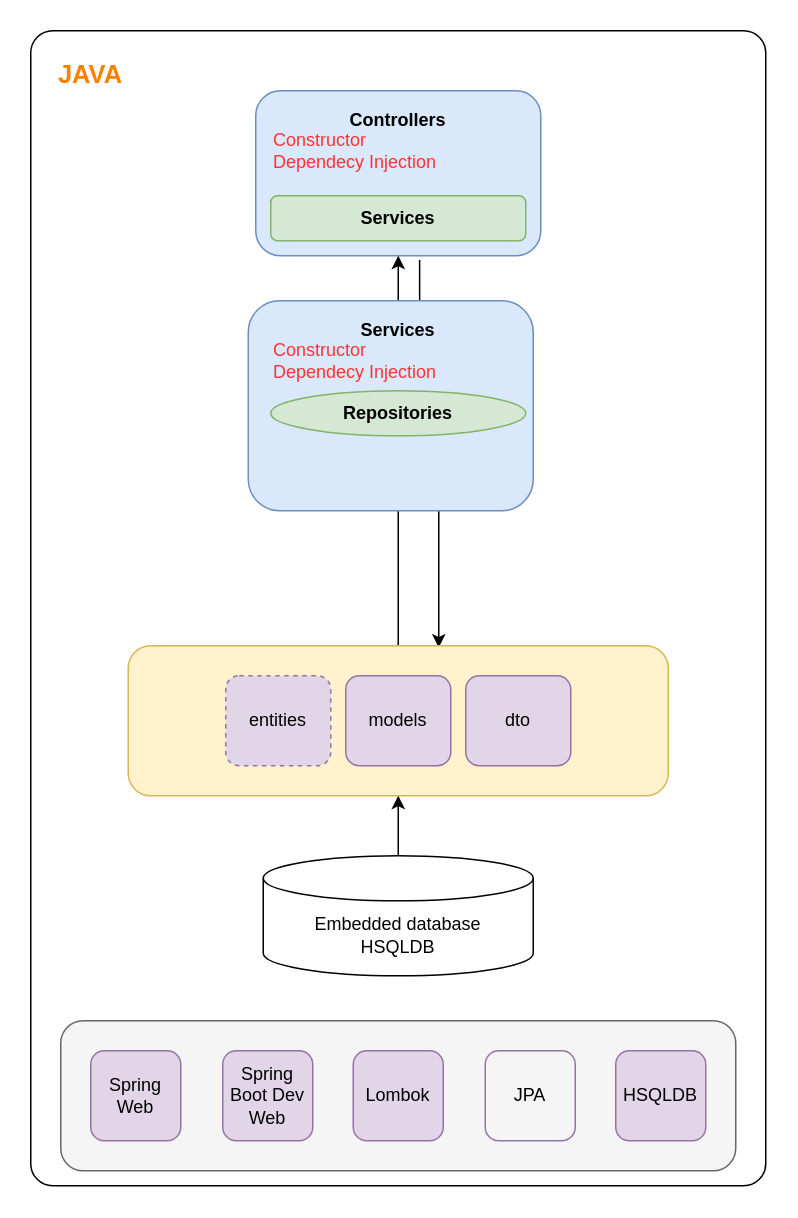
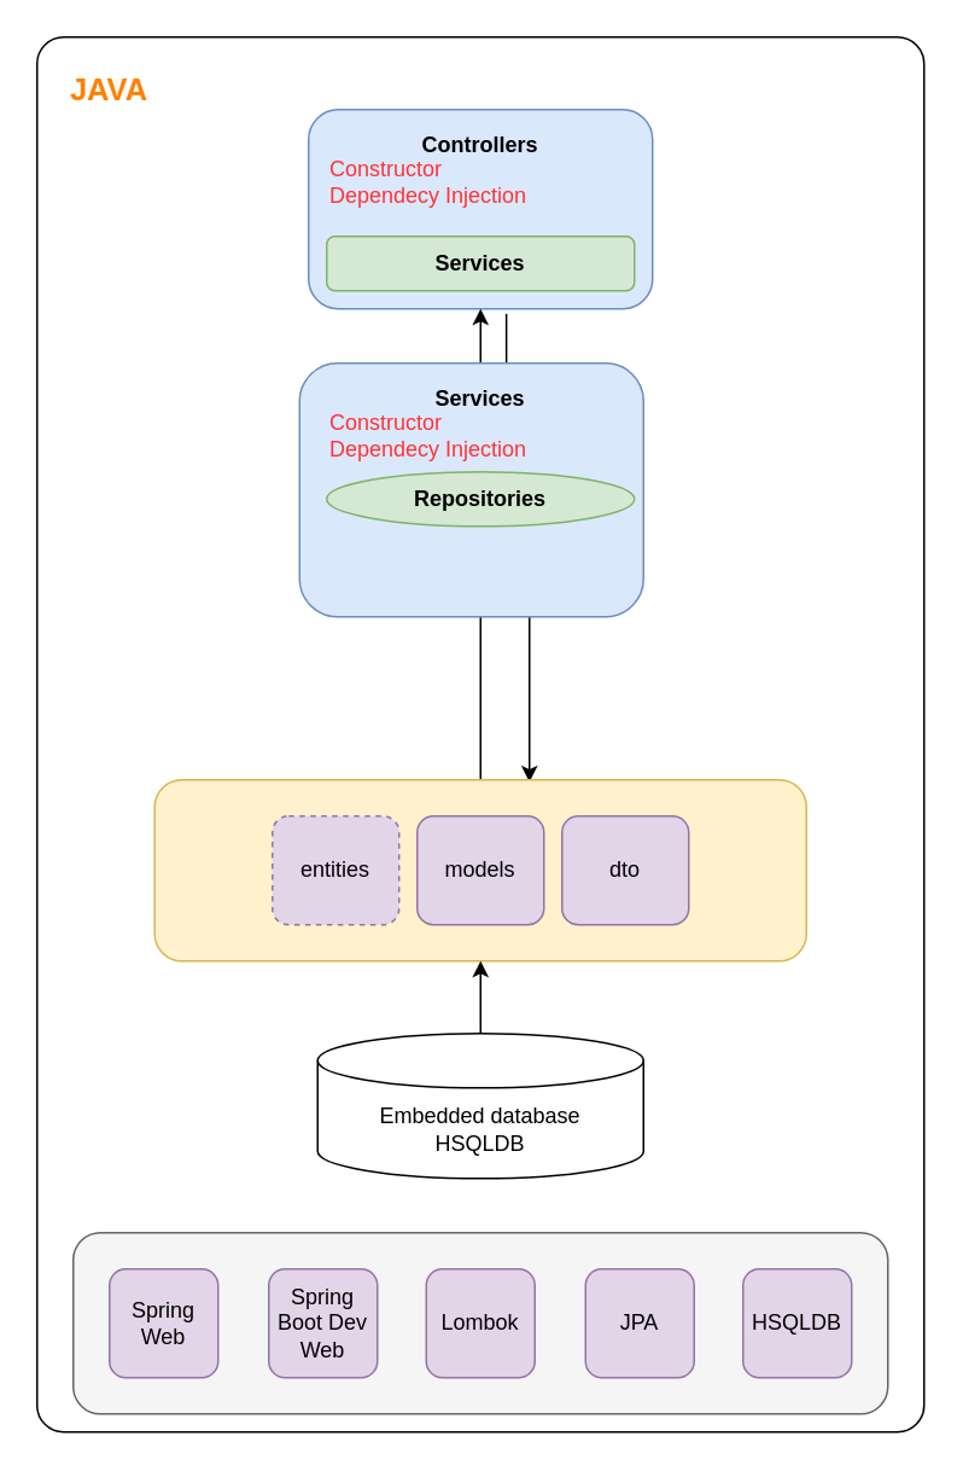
- <mxCell id="14" value="JPA" style="rounded=1;whiteSpace=wrap;html=1;align=center;fillColor=#f5f5f5;strokeColor=#9673a6;" vertex="1" parent="1"><mxGeometry x="323" y="700" width="60" height="60" as="geometry" /></mxCell>
+ <mxCell id="14" value="JPA" style="rounded=1;whiteSpace=wrap;html=1;align=center;fillColor=#e1d5e7;strokeColor=#9673a6;" vertex="1" parent="1"><mxGeometry x="323" y="700" width="60" height="60" as="geometry" /></mxCell>
